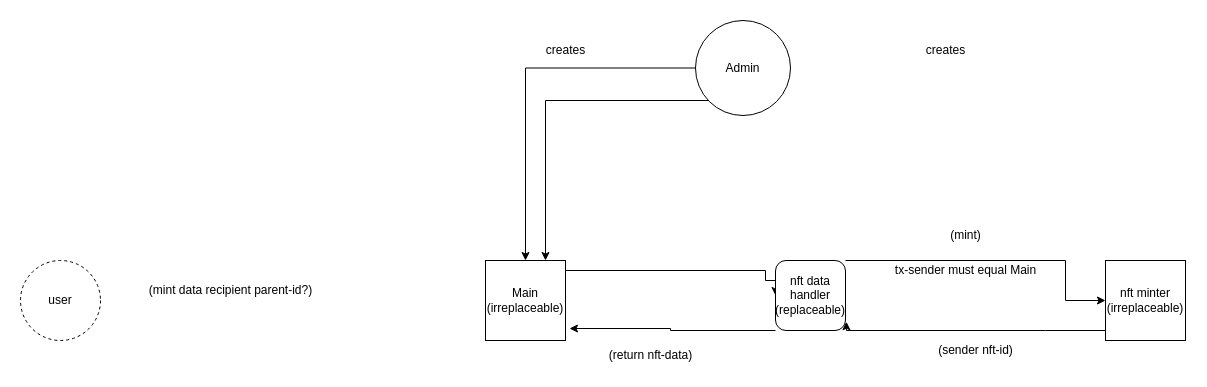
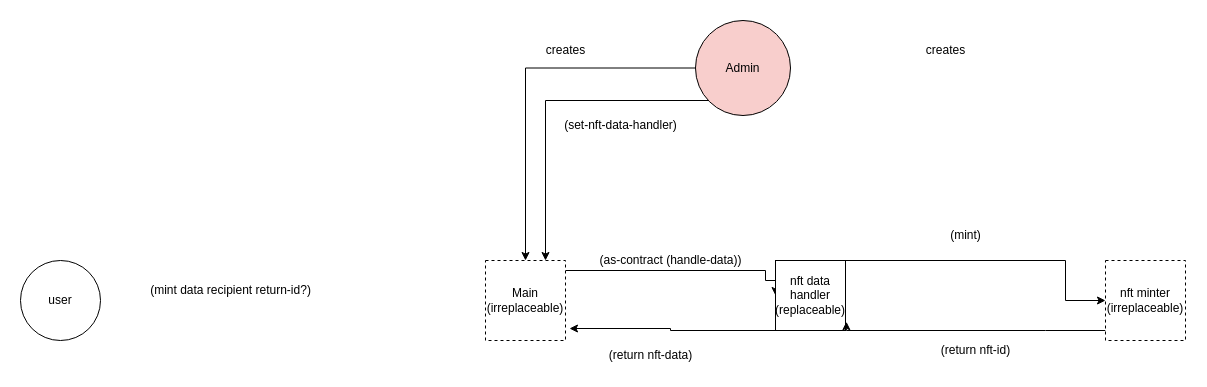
- <mxCell id="13" value="Admin" style="ellipse;whiteSpace=wrap;html=1;aspect=fixed;" vertex="1" parent="1"><mxGeometry x="695" y="20" width="95" height="95" as="geometry" /></mxCell>
+ <mxCell id="13" value="Admin" style="ellipse;whiteSpace=wrap;html=1;aspect=fixed;fillColor=#f8cecc;" vertex="1" parent="1"><mxGeometry x="695" y="20" width="95" height="95" as="geometry" /></mxCell>
+ <mxCell id="15" value="(set-nft-data-handler)" style="text;html=1;align=center;verticalAlign=middle;resizable=0;points=[];autosize=1;strokeColor=none;fillColor=none;" vertex="1" parent="1"><mxGeometry x="555" y="115" width="130" height="20" as="geometry" /></mxCell>
+ <mxCell id="9" value="(as-contract (handle-data))" style="text;html=1;align=center;verticalAlign=middle;resizable=0;points=[];autosize=1;strokeColor=none;fillColor=none;" vertex="1" parent="1"><mxGeometry x="590" y="250" width="160" height="20" as="geometry" /></mxCell>
- <mxCell id="16" value="tx-sender must equal Main" style="text;html=1;align=center;verticalAlign=middle;resizable=0;points=[];autosize=1;strokeColor=none;fillColor=none;" vertex="1" parent="1"><mxGeometry x="885" y="260" width="160" height="20" as="geometry" /></mxCell>
- <mxCell id="19" value="(mint data recipient parent-id?)" style="text;html=1;align=center;verticalAlign=middle;resizable=0;points=[];autosize=1;strokeColor=none;fillColor=none;" vertex="1" parent="1"><mxGeometry x="140" y="280" width="180" height="20" as="geometry" /></mxCell>
+ <mxCell id="19" value="(mint data recipient return-id?)" style="text;html=1;align=center;verticalAlign=middle;resizable=0;points=[];autosize=1;strokeColor=none;fillColor=none;" vertex="1" parent="1"><mxGeometry x="140" y="280" width="180" height="20" as="geometry" /></mxCell>
- <mxCell id="6" value="nft data handler&lt;br&gt;(replaceable)" style="whiteSpace=wrap;html=1;aspect=fixed;rounded=1;" vertex="1" parent="1"><mxGeometry x="775" y="260" width="70" height="70" as="geometry" /></mxCell>
+ <mxCell id="6" value="nft data handler&lt;br&gt;(replaceable)" style="whiteSpace=wrap;html=1;aspect=fixed;" vertex="1" parent="1"><mxGeometry x="775" y="260" width="70" height="70" as="geometry" /></mxCell>
- <mxCell id="18" value="user" style="ellipse;whiteSpace=wrap;html=1;aspect=fixed;dashed=1;" vertex="1" parent="1"><mxGeometry x="20" y="260" width="80" height="80" as="geometry" /></mxCell>
+ <mxCell id="18" value="user" style="ellipse;whiteSpace=wrap;html=1;aspect=fixed;" vertex="1" parent="1"><mxGeometry x="20" y="260" width="80" height="80" as="geometry" /></mxCell>
- <mxCell id="3" value="Main&lt;br&gt;(irreplaceable)" style="whiteSpace=wrap;html=1;aspect=fixed;" vertex="1" parent="1"><mxGeometry x="485" y="260" width="80" height="80" as="geometry" /></mxCell>
+ <mxCell id="3" value="Main&lt;br&gt;(irreplaceable)" style="whiteSpace=wrap;html=1;aspect=fixed;dashed=1;" vertex="1" parent="1"><mxGeometry x="485" y="260" width="80" height="80" as="geometry" /></mxCell>
- <mxCell id="8" value="nft minter&lt;br&gt;(irreplaceable)" style="whiteSpace=wrap;html=1;aspect=fixed;" vertex="1" parent="1"><mxGeometry x="1105" y="260" width="80" height="80" as="geometry" /></mxCell>
+ <mxCell id="8" value="nft minter&lt;br&gt;(irreplaceable)" style="whiteSpace=wrap;html=1;aspect=fixed;dashed=1;" vertex="1" parent="1"><mxGeometry x="1105" y="260" width="80" height="80" as="geometry" /></mxCell>
- <mxCell id="20" value="(sender nft-id)" style="text;html=1;align=center;verticalAlign=middle;resizable=0;points=[];autosize=1;strokeColor=none;fillColor=none;" vertex="1" parent="1"><mxGeometry x="935" y="340" width="80" height="20" as="geometry" /></mxCell>
+ <mxCell id="20" value="(return nft-id)" style="text;html=1;align=center;verticalAlign=middle;resizable=0;points=[];autosize=1;strokeColor=none;fillColor=none;" vertex="1" parent="1"><mxGeometry x="935" y="340" width="80" height="20" as="geometry" /></mxCell>
